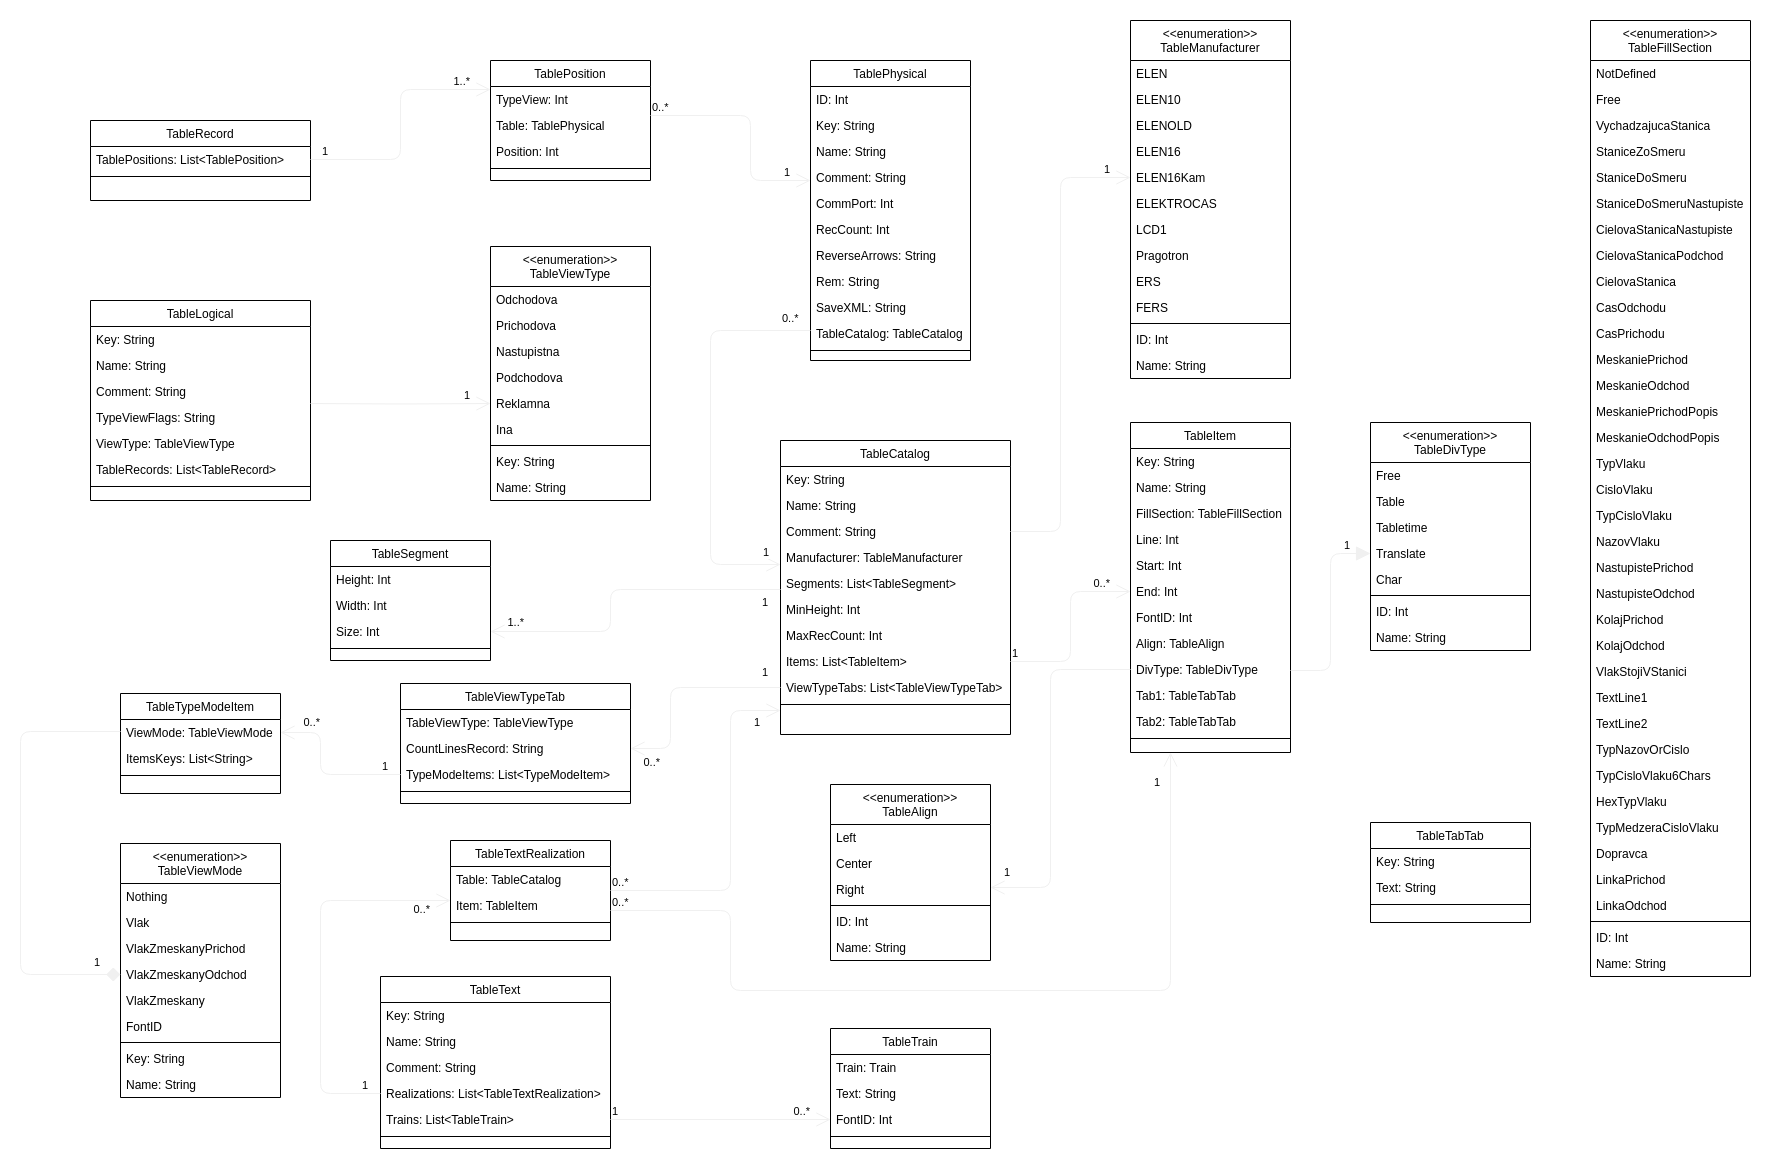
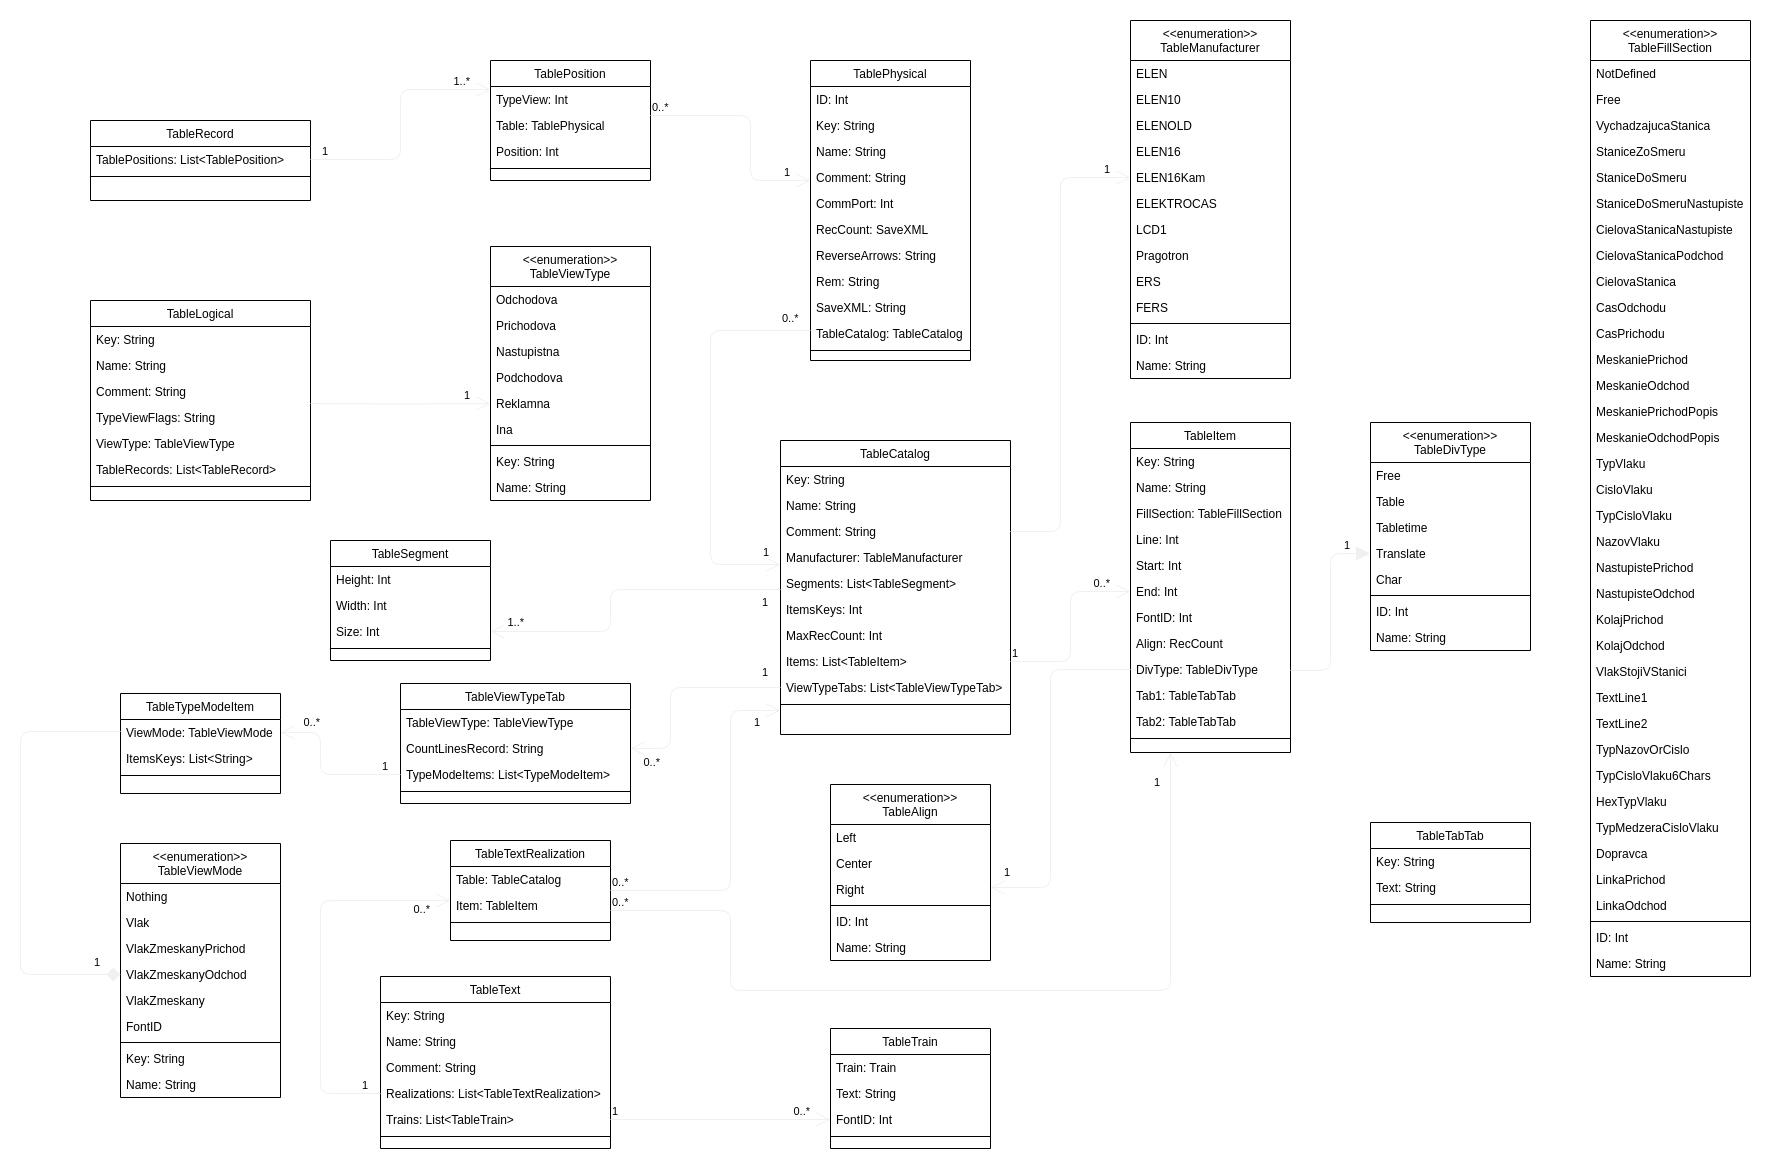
- <mxCell id="26" value="RecCount: Int" style="text;align=left;verticalAlign=top;spacingLeft=4;spacingRight=4;overflow=hidden;rotatable=0;points=[[0,0.5],[1,0.5]];portConstraint=eastwest;rounded=0;shadow=0;html=0;" vertex="1" parent="20"><mxGeometry y="156" width="160" height="26" as="geometry" /></mxCell>
+ <mxCell id="26" value="RecCount: SaveXML" style="text;align=left;verticalAlign=top;spacingLeft=4;spacingRight=4;overflow=hidden;rotatable=0;points=[[0,0.5],[1,0.5]];portConstraint=eastwest;rounded=0;shadow=0;html=0;" vertex="1" parent="20"><mxGeometry y="156" width="160" height="26" as="geometry" /></mxCell>
- <mxCell id="41" value="MinHeight: Int" style="text;align=left;verticalAlign=top;spacingLeft=4;spacingRight=4;overflow=hidden;rotatable=0;points=[[0,0.5],[1,0.5]];portConstraint=eastwest;rounded=0;shadow=0;html=0;" vertex="1" parent="35"><mxGeometry y="156" width="230" height="26" as="geometry" /></mxCell>
+ <mxCell id="41" value="ItemsKeys: Int" style="text;align=left;verticalAlign=top;spacingLeft=4;spacingRight=4;overflow=hidden;rotatable=0;points=[[0,0.5],[1,0.5]];portConstraint=eastwest;rounded=0;shadow=0;html=0;" vertex="1" parent="35"><mxGeometry y="156" width="230" height="26" as="geometry" /></mxCell>
- <mxCell id="78" value="Align: TableAlign" style="text;align=left;verticalAlign=top;spacingLeft=4;spacingRight=4;overflow=hidden;rotatable=0;points=[[0,0.5],[1,0.5]];portConstraint=eastwest;rounded=0;shadow=0;html=0;" vertex="1" parent="70"><mxGeometry y="208" width="160" height="26" as="geometry" /></mxCell>
+ <mxCell id="78" value="Align: RecCount" style="text;align=left;verticalAlign=top;spacingLeft=4;spacingRight=4;overflow=hidden;rotatable=0;points=[[0,0.5],[1,0.5]];portConstraint=eastwest;rounded=0;shadow=0;html=0;" vertex="1" parent="70"><mxGeometry y="208" width="160" height="26" as="geometry" /></mxCell>
